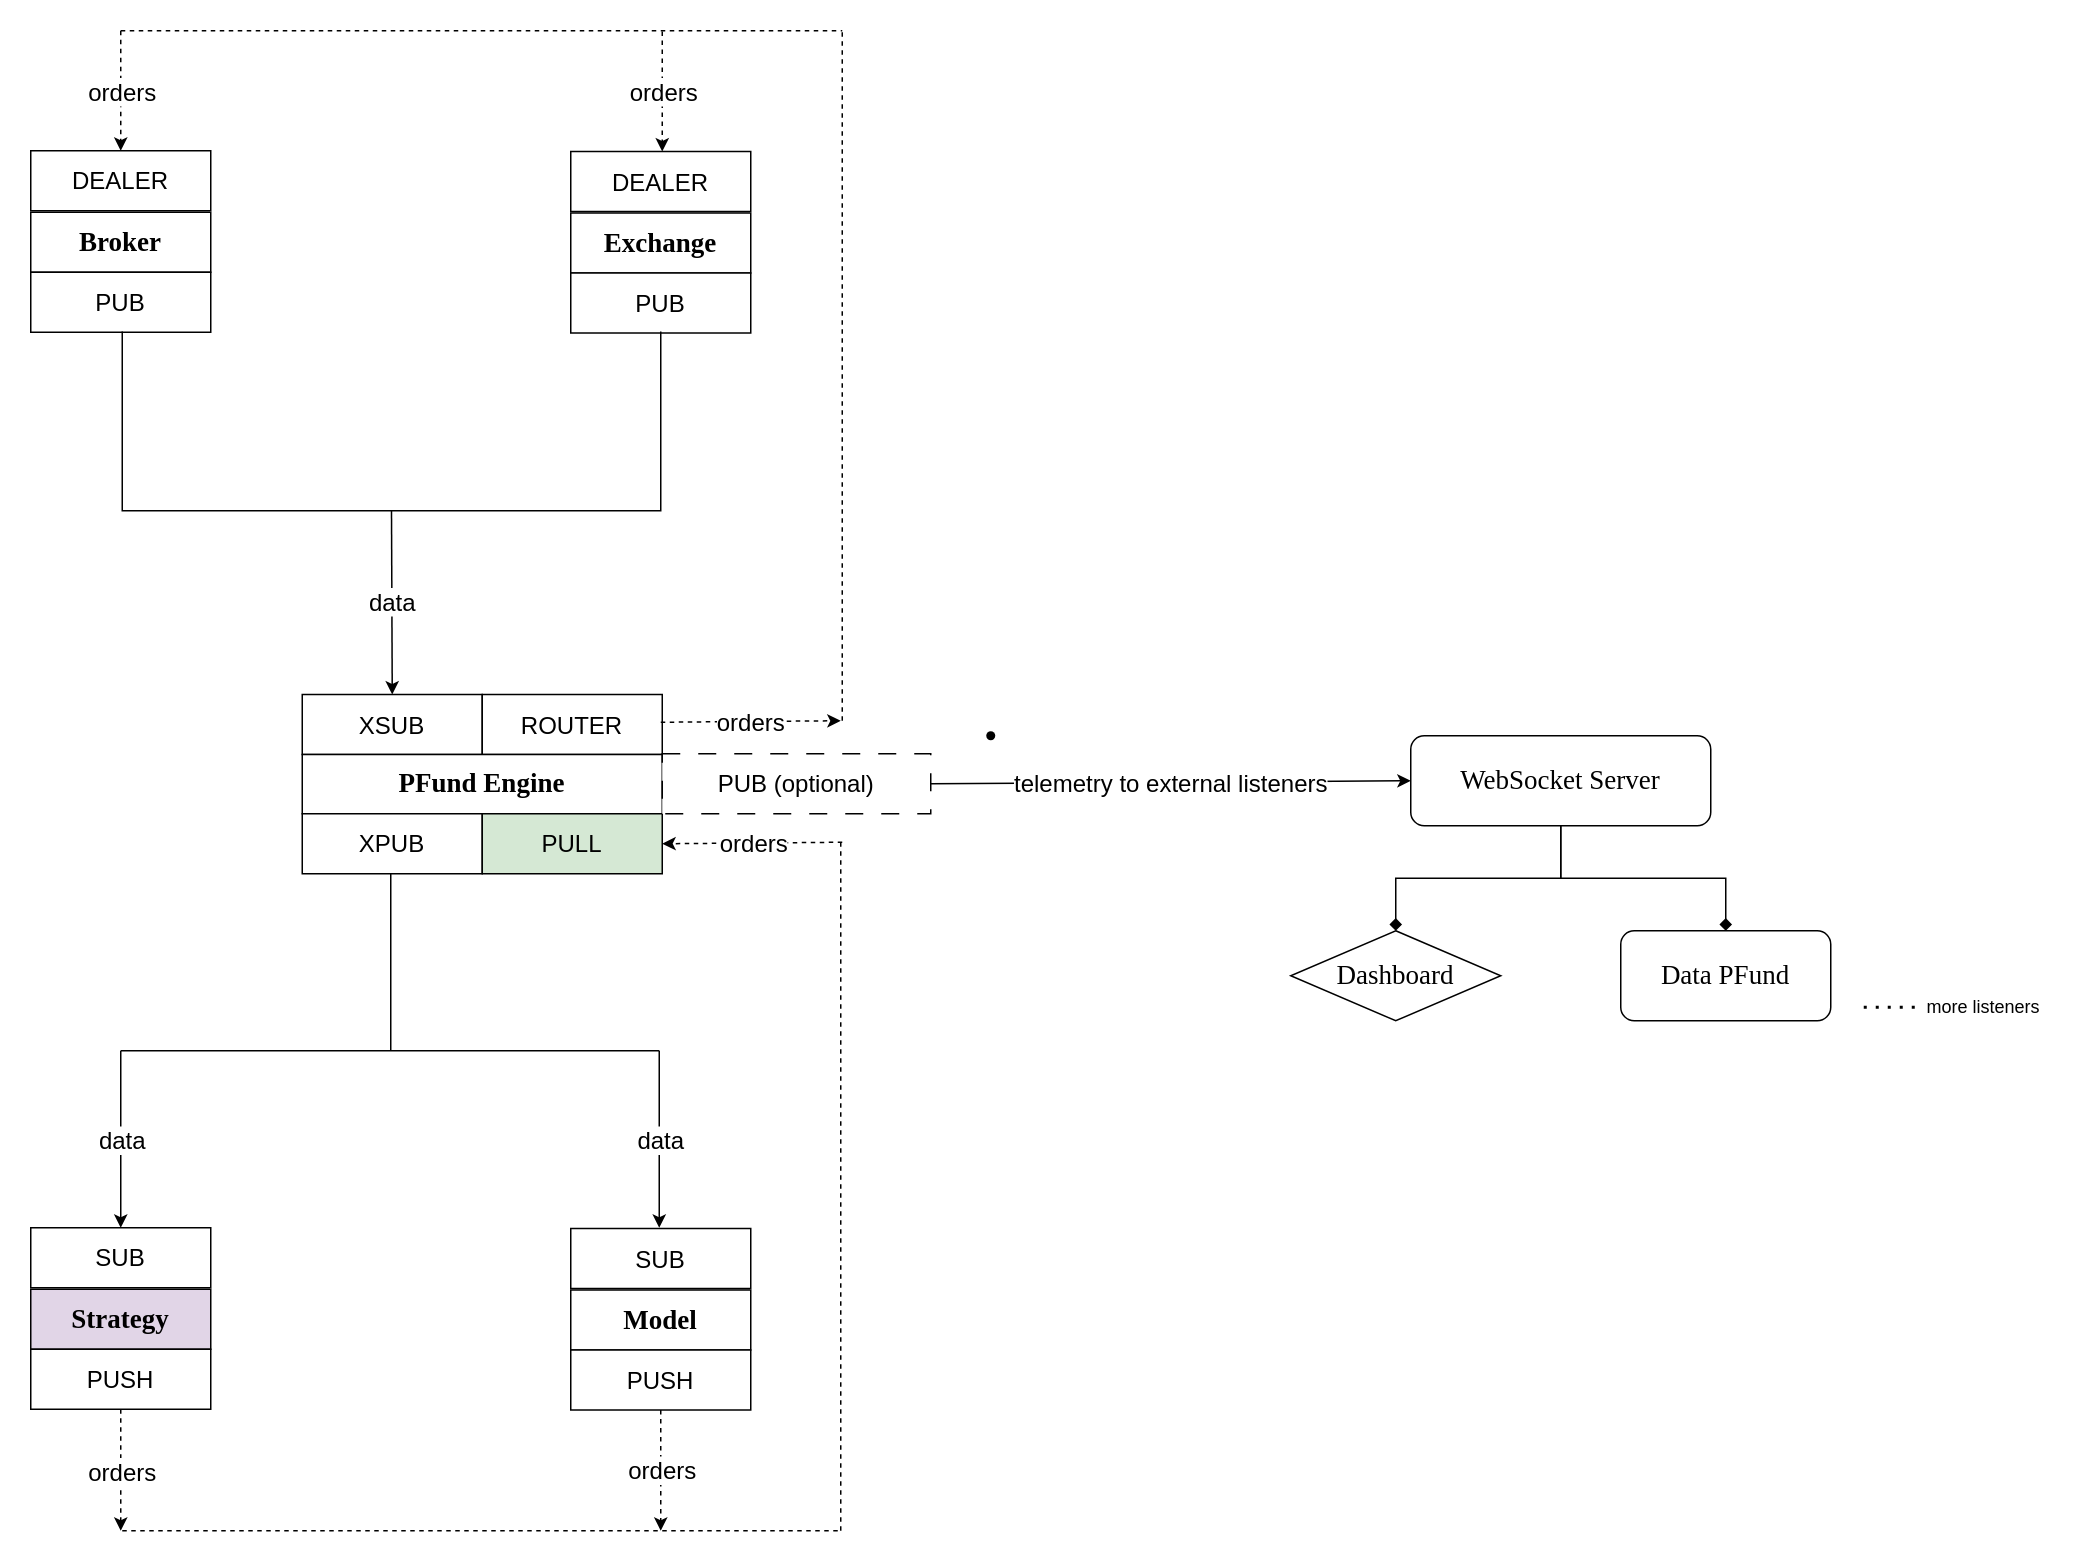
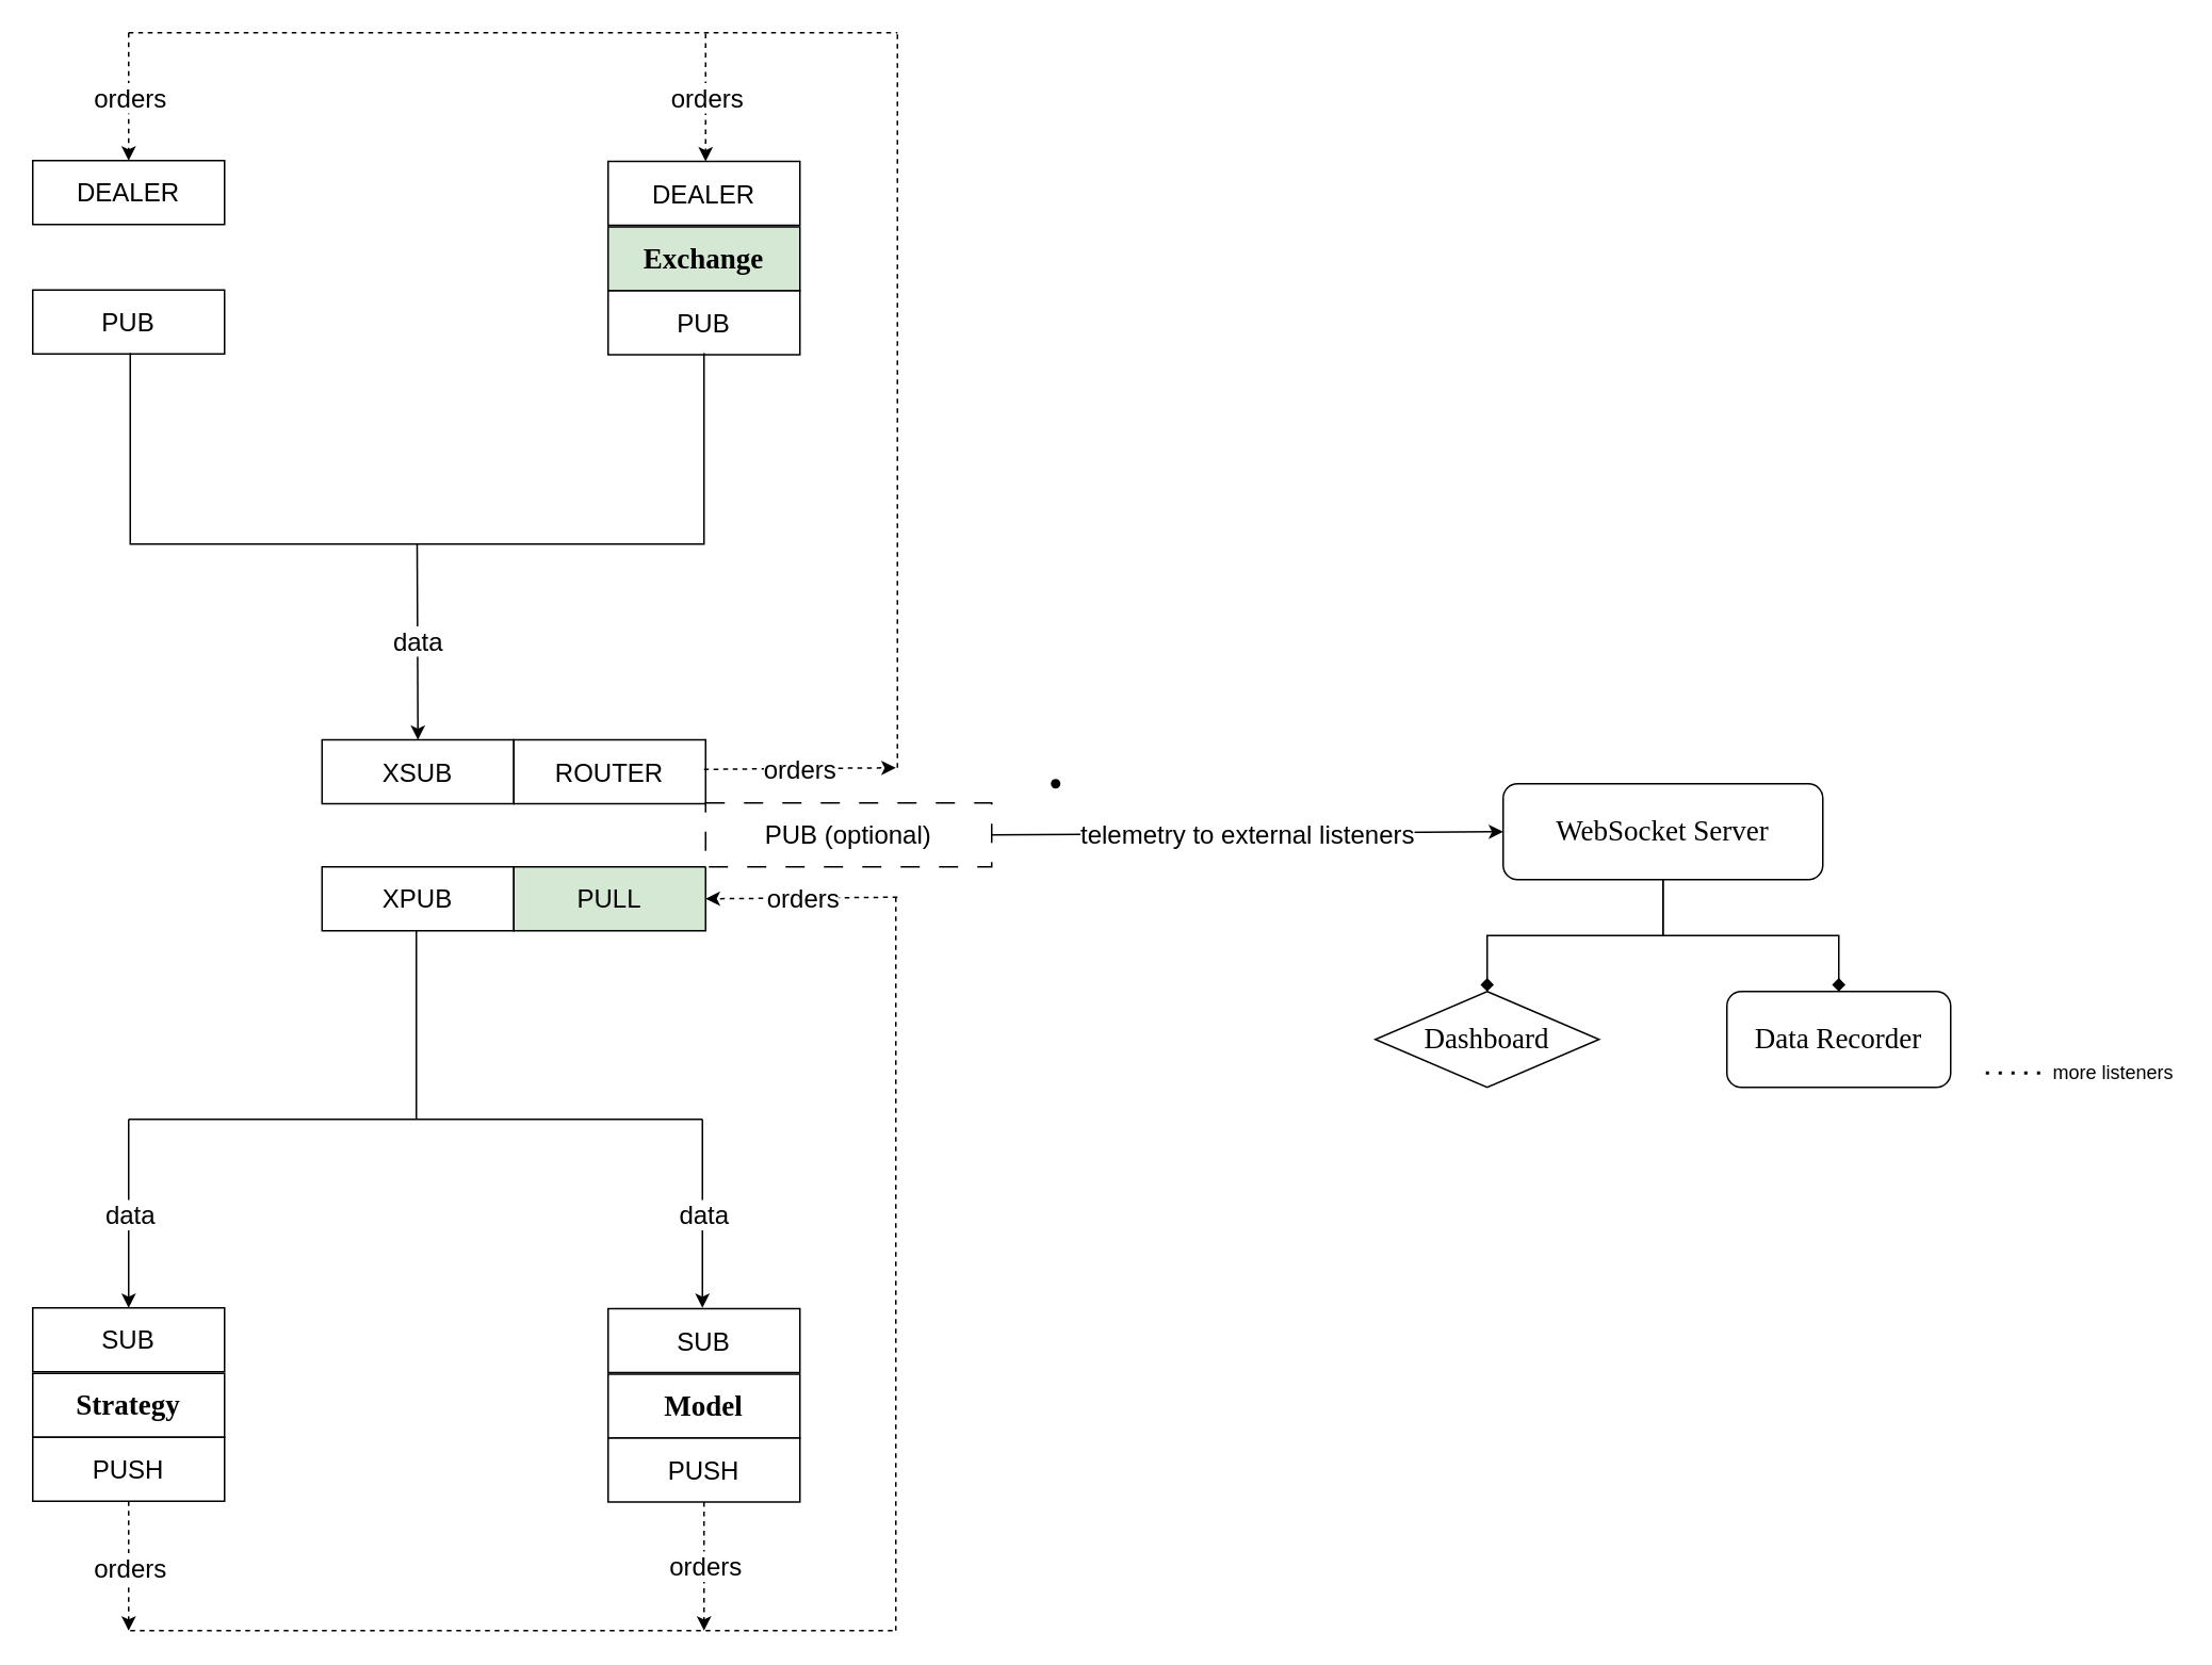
- <mxCell id="9" value="&lt;font face=&quot;Verdana&quot; style=&quot;font-size: 18px;&quot;&gt;&lt;b&gt;Broker&lt;/b&gt;&lt;/font&gt;" style="rounded=0;whiteSpace=wrap;html=1;" vertex="1" parent="1"><mxGeometry x="20" y="141" width="120" height="40" as="geometry" /></mxCell>
- <mxCell id="12" value="&lt;font face=&quot;Verdana&quot; style=&quot;font-size: 18px;&quot;&gt;&lt;b&gt;Exchange&lt;/b&gt;&lt;/font&gt;" style="rounded=0;whiteSpace=wrap;html=1;" vertex="1" parent="1"><mxGeometry x="380" y="141.5" width="120" height="40" as="geometry" /></mxCell>
+ <mxCell id="12" value="&lt;font face=&quot;Verdana&quot; style=&quot;font-size: 18px;&quot;&gt;&lt;b&gt;Exchange&lt;/b&gt;&lt;/font&gt;" style="rounded=0;whiteSpace=wrap;html=1;fillColor=#d5e8d4;" vertex="1" parent="1"><mxGeometry x="380" y="141.5" width="120" height="40" as="geometry" /></mxCell>
- <mxCell id="16" value="&lt;font face=&quot;Verdana&quot; style=&quot;font-size: 18px;&quot;&gt;&lt;b&gt;PFund Engine&lt;/b&gt;&lt;/font&gt;" style="rounded=0;whiteSpace=wrap;html=1;" vertex="1" parent="1"><mxGeometry x="201" y="502.5" width="240" height="39.5" as="geometry" /></mxCell>
- <mxCell id="51" value="&lt;font style=&quot;font-size: 18px;&quot; face=&quot;Verdana&quot;&gt;Data PFund&lt;/font&gt;" style="whiteSpace=wrap;html=1;rounded=1;" vertex="1" parent="1"><mxGeometry x="1080" y="620" width="140" height="60" as="geometry" /></mxCell>
+ <mxCell id="51" value="&lt;font style=&quot;font-size: 18px;&quot; face=&quot;Verdana&quot;&gt;Data Recorder&lt;/font&gt;" style="whiteSpace=wrap;html=1;rounded=1;" vertex="1" parent="1"><mxGeometry x="1080" y="620" width="140" height="60" as="geometry" /></mxCell>
- <mxCell id="3" value="&lt;font face=&quot;Verdana&quot; style=&quot;font-size: 18px;&quot;&gt;&lt;b&gt;Strategy&lt;/b&gt;&lt;/font&gt;" style="rounded=0;whiteSpace=wrap;html=1;fillColor=#e1d5e7;" vertex="1" parent="1"><mxGeometry x="20" y="859" width="120" height="40" as="geometry" /></mxCell>
+ <mxCell id="3" value="&lt;font face=&quot;Verdana&quot; style=&quot;font-size: 18px;&quot;&gt;&lt;b&gt;Strategy&lt;/b&gt;&lt;/font&gt;" style="rounded=0;whiteSpace=wrap;html=1;" vertex="1" parent="1"><mxGeometry x="20" y="859" width="120" height="40" as="geometry" /></mxCell>
